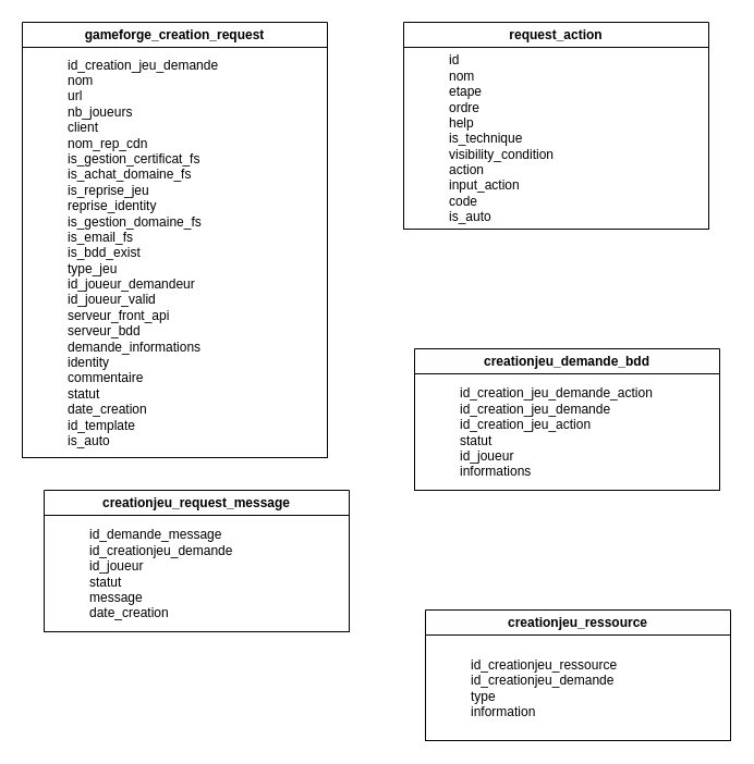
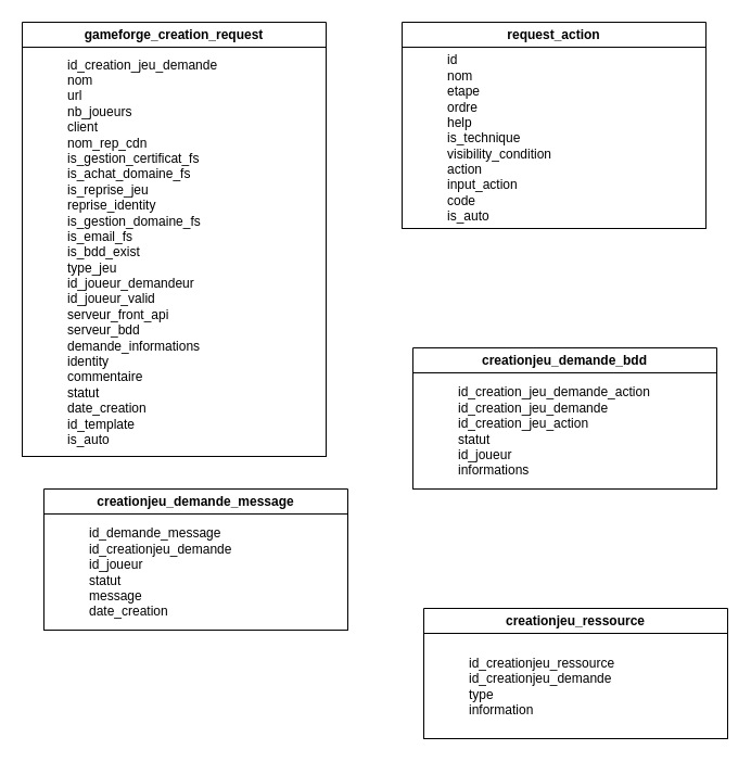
- <mxCell id="8" value="creationjeu_request_message" style="swimlane;whiteSpace=wrap;html=1;" vertex="1" parent="1"><mxGeometry x="40" y="450" width="280" height="130" as="geometry" /></mxCell>
+ <mxCell id="8" value="creationjeu_demande_message" style="swimlane;whiteSpace=wrap;html=1;" vertex="1" parent="1"><mxGeometry x="40" y="450" width="280" height="130" as="geometry" /></mxCell>
